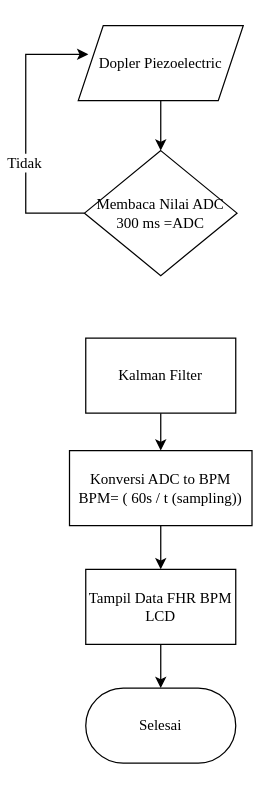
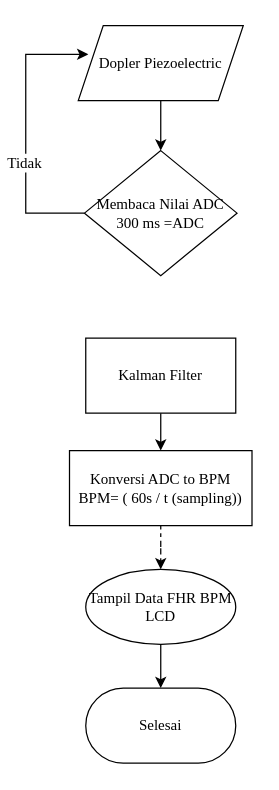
- <mxCell id="9" style="edgeStyle=orthogonalEdgeStyle;rounded=0;orthogonalLoop=1;jettySize=auto;html=1;entryX=0.5;entryY=0;entryDx=0;entryDy=0;fontFamily=Times New Roman;fontSize=12;" edge="1" parent="1" source="10" target="12"><mxGeometry relative="1" as="geometry"><mxPoint x="128" y="450" as="targetPoint" /></mxGeometry></mxCell>
+ <mxCell id="9" style="edgeStyle=orthogonalEdgeStyle;rounded=0;orthogonalLoop=1;jettySize=auto;html=1;entryX=0.5;entryY=0;entryDx=0;entryDy=0;fontFamily=Times New Roman;fontSize=12;dashed=1;" edge="1" parent="1" source="10" target="12"><mxGeometry relative="1" as="geometry"><mxPoint x="128" y="450" as="targetPoint" /></mxGeometry></mxCell>
- <mxCell id="12" value="Tampil Data FHR BPM LCD" style="rounded=0;whiteSpace=wrap;html=1;fontFamily=Times New Roman;fontSize=12;" vertex="1" parent="1"><mxGeometry x="68" y="455" width="120" height="60" as="geometry" /></mxCell>
+ <mxCell id="12" value="Tampil Data FHR BPM LCD" style="ellipse;whiteSpace=wrap;html=1;fontFamily=Times New Roman;fontSize=12;" vertex="1" parent="1"><mxGeometry x="68" y="455" width="120" height="60" as="geometry" /></mxCell>
